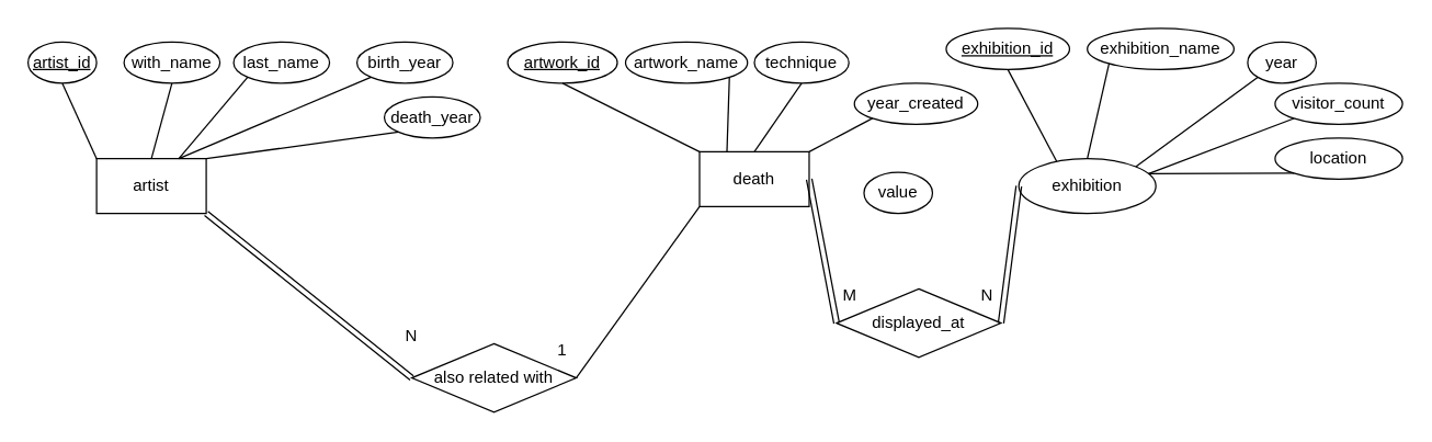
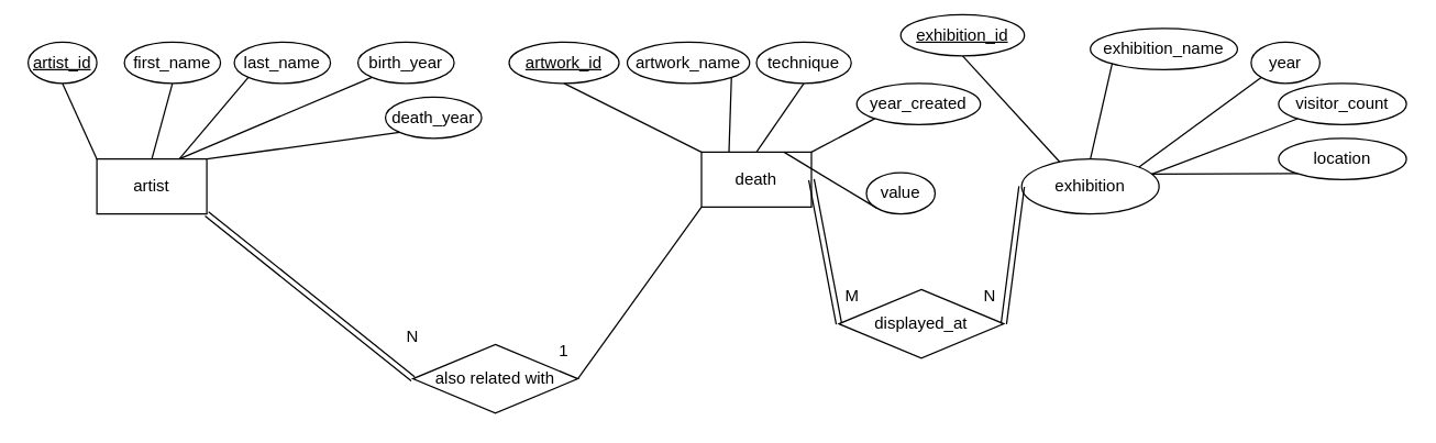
- <mxCell id="13" value="&lt;u&gt;exhibition_id&lt;/u&gt;" style="ellipse;whiteSpace=wrap;html=1;" parent="1" vertex="1"><mxGeometry x="690" y="20" width="90" height="30" as="geometry" /></mxCell>
+ <mxCell id="13" value="&lt;u&gt;exhibition_id&lt;/u&gt;" style="ellipse;whiteSpace=wrap;html=1;" parent="1" vertex="1"><mxGeometry x="655" y="10" width="90" height="30" as="geometry" /></mxCell>
- <mxCell id="5" value="with_name" style="ellipse;whiteSpace=wrap;html=1;" parent="1" vertex="1"><mxGeometry x="90" y="30" width="70" height="30" as="geometry" /></mxCell>
+ <mxCell id="5" value="first_name" style="ellipse;whiteSpace=wrap;html=1;" parent="1" vertex="1"><mxGeometry x="90" y="30" width="70" height="30" as="geometry" /></mxCell>
+ <mxCell id="19" value="" style="endArrow=none;html=1;rounded=0;exitX=0;exitY=1;exitDx=0;exitDy=0;entryX=0.75;entryY=0;entryDx=0;entryDy=0;" parent="1" source="18" target="3" edge="1"><mxGeometry width="50" height="50" relative="1" as="geometry"><mxPoint x="569" y="215" as="sourcePoint" /><mxPoint x="589" y="155" as="targetPoint" /></mxGeometry></mxCell>
